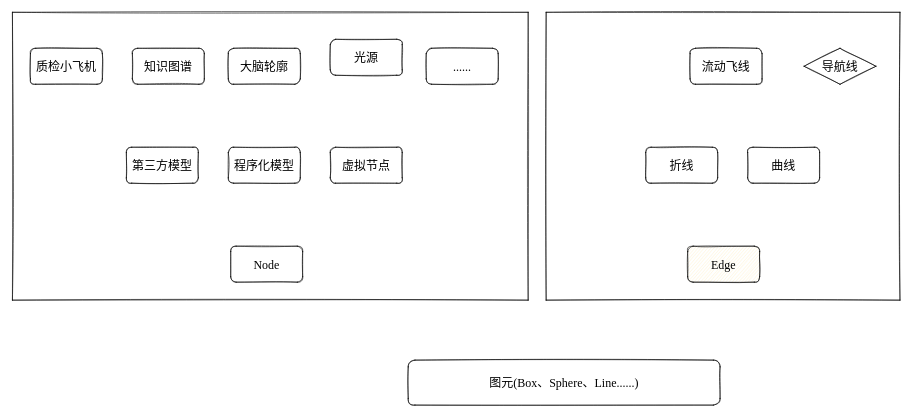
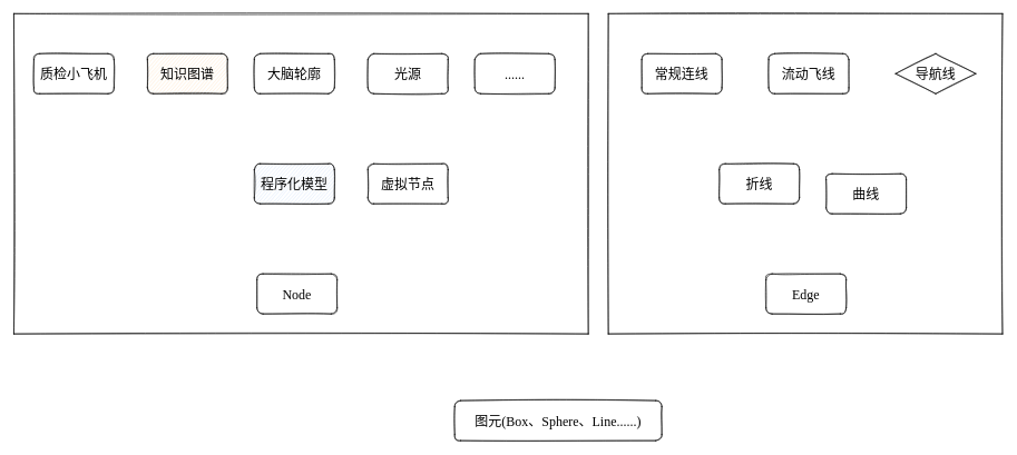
- <mxCell id="12" value="光源" style="rounded=1;whiteSpace=wrap;html=1;sketch=1;hachureGap=4;fontFamily=Architects Daughter;fontSource=https%3A%2F%2Ffonts.googleapis.com%2Fcss%3Ffamily%3DArchitects%2BDaughter;fontSize=20;" vertex="1" parent="1"><mxGeometry x="550" y="65" width="120" height="60" as="geometry" /></mxCell>
+ <mxCell id="12" value="光源" style="rounded=1;whiteSpace=wrap;html=1;sketch=1;hachureGap=4;fontFamily=Architects Daughter;fontSource=https%3A%2F%2Ffonts.googleapis.com%2Fcss%3Ffamily%3DArchitects%2BDaughter;fontSize=20;" vertex="1" parent="1"><mxGeometry x="550" y="80" width="120" height="60" as="geometry" /></mxCell>
- <mxCell id="10" value="知识图谱" style="rounded=1;whiteSpace=wrap;html=1;sketch=1;hachureGap=4;fontFamily=Architects Daughter;fontSource=https%3A%2F%2Ffonts.googleapis.com%2Fcss%3Ffamily%3DArchitects%2BDaughter;fontSize=20;" vertex="1" parent="1"><mxGeometry x="220" y="80" width="120" height="60" as="geometry" /></mxCell>
+ <mxCell id="10" value="知识图谱" style="rounded=1;whiteSpace=wrap;html=1;sketch=1;hachureGap=4;fontFamily=Architects Daughter;fontSource=https%3A%2F%2Ffonts.googleapis.com%2Fcss%3Ffamily%3DArchitects%2BDaughter;fontSize=20;fillColor=#ffe6cc;" vertex="1" parent="1"><mxGeometry x="220" y="80" width="120" height="60" as="geometry" /></mxCell>
+ <mxCell id="17" value="常规连线" style="rounded=1;whiteSpace=wrap;html=1;sketch=1;hachureGap=4;fontFamily=Architects Daughter;fontSource=https%3A%2F%2Ffonts.googleapis.com%2Fcss%3Ffamily%3DArchitects%2BDaughter;fontSize=20;" vertex="1" parent="1"><mxGeometry x="960" y="80" width="120" height="60" as="geometry" /></mxCell>
- <mxCell id="5" value="第三方模型" style="rounded=1;whiteSpace=wrap;html=1;sketch=1;hachureGap=4;fontFamily=Architects Daughter;fontSource=https%3A%2F%2Ffonts.googleapis.com%2Fcss%3Ffamily%3DArchitects%2BDaughter;fontSize=20;" vertex="1" parent="1"><mxGeometry x="210" y="245" width="120" height="60" as="geometry" /></mxCell>
- <mxCell id="8" value="程序化模型" style="rounded=1;whiteSpace=wrap;html=1;sketch=1;hachureGap=4;fontFamily=Architects Daughter;fontSource=https%3A%2F%2Ffonts.googleapis.com%2Fcss%3Ffamily%3DArchitects%2BDaughter;fontSize=20;" vertex="1" parent="1"><mxGeometry x="380" y="245" width="120" height="60" as="geometry" /></mxCell>
+ <mxCell id="8" value="程序化模型" style="rounded=1;whiteSpace=wrap;html=1;sketch=1;hachureGap=4;fontFamily=Architects Daughter;fontSource=https%3A%2F%2Ffonts.googleapis.com%2Fcss%3Ffamily%3DArchitects%2BDaughter;fontSize=20;fillColor=#dae8fc;" vertex="1" parent="1"><mxGeometry x="380" y="245" width="120" height="60" as="geometry" /></mxCell>
- <mxCell id="16" value="曲线" style="rounded=1;whiteSpace=wrap;html=1;sketch=1;hachureGap=4;fontFamily=Architects Daughter;fontSource=https%3A%2F%2Ffonts.googleapis.com%2Fcss%3Ffamily%3DArchitects%2BDaughter;fontSize=20;" vertex="1" parent="1"><mxGeometry x="1246" y="245" width="120" height="60" as="geometry" /></mxCell>
+ <mxCell id="16" value="曲线" style="rounded=1;whiteSpace=wrap;html=1;sketch=1;hachureGap=4;fontFamily=Architects Daughter;fontSource=https%3A%2F%2Ffonts.googleapis.com%2Fcss%3Ffamily%3DArchitects%2BDaughter;fontSize=20;" vertex="1" parent="1"><mxGeometry x="1236" y="260" width="120" height="60" as="geometry" /></mxCell>
- <mxCell id="6" value="Edge" style="rounded=1;whiteSpace=wrap;html=1;sketch=1;hachureGap=4;fontFamily=Architects Daughter;fontSource=https%3A%2F%2Ffonts.googleapis.com%2Fcss%3Ffamily%3DArchitects%2BDaughter;fontSize=20;fillColor=#fff2cc;" vertex="1" parent="1"><mxGeometry x="1146" y="410" width="120" height="60" as="geometry" /></mxCell>
+ <mxCell id="6" value="Edge" style="rounded=1;whiteSpace=wrap;html=1;sketch=1;hachureGap=4;fontFamily=Architects Daughter;fontSource=https%3A%2F%2Ffonts.googleapis.com%2Fcss%3Ffamily%3DArchitects%2BDaughter;fontSize=20;" vertex="1" parent="1"><mxGeometry x="1146" y="410" width="120" height="60" as="geometry" /></mxCell>
- <mxCell id="7" value="图元(Box、Sphere、Line......)" style="rounded=1;whiteSpace=wrap;html=1;sketch=1;hachureGap=4;fontFamily=Architects Daughter;fontSource=https%3A%2F%2Ffonts.googleapis.com%2Fcss%3Ffamily%3DArchitects%2BDaughter;fontSize=20;" vertex="1" parent="1"><mxGeometry x="680" y="600" width="520" height="75" as="geometry" /></mxCell>
+ <mxCell id="7" value="图元(Box、Sphere、Line......)" style="rounded=1;whiteSpace=wrap;html=1;sketch=1;hachureGap=4;fontFamily=Architects Daughter;fontSource=https%3A%2F%2Ffonts.googleapis.com%2Fcss%3Ffamily%3DArchitects%2BDaughter;fontSize=20;" vertex="1" parent="1"><mxGeometry x="680" y="600" width="310" height="60" as="geometry" /></mxCell>
